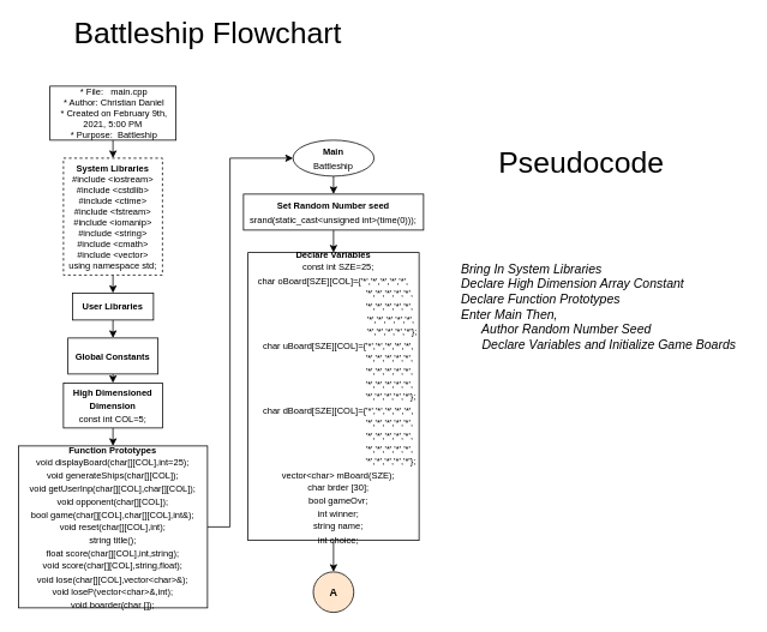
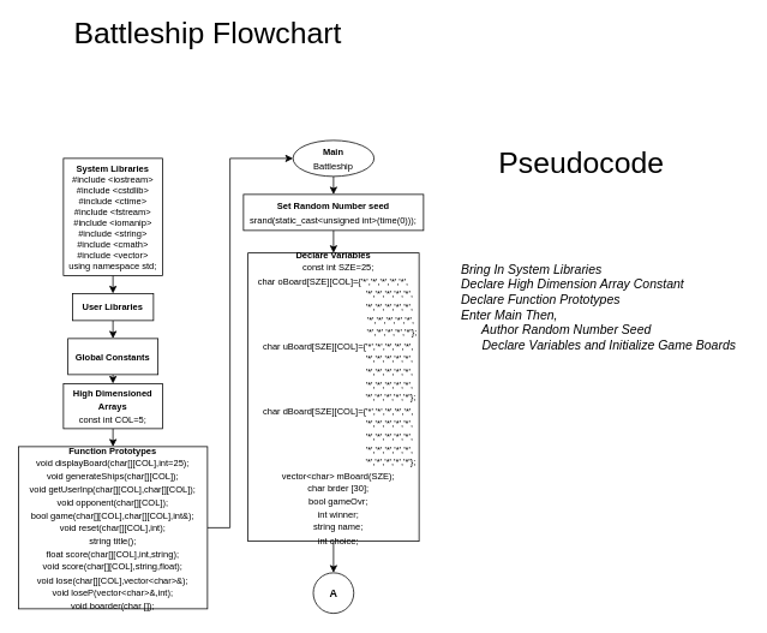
- <mxCell id="3" value="&lt;div style=&quot;font-size: 10px&quot;&gt;&lt;font style=&quot;font-size: 10px&quot;&gt;&amp;nbsp;* File:&amp;nbsp; &amp;nbsp;main.cpp&lt;/font&gt;&lt;/div&gt;&lt;div style=&quot;font-size: 10px&quot;&gt;&lt;font style=&quot;font-size: 10px&quot;&gt;&amp;nbsp;* Author: Christian Daniel&lt;/font&gt;&lt;/div&gt;&lt;div style=&quot;font-size: 10px&quot;&gt;&lt;font style=&quot;font-size: 10px&quot;&gt;&amp;nbsp;* Created on February 9th, 2021, 5:00 PM&lt;/font&gt;&lt;/div&gt;&lt;div style=&quot;font-size: 10px&quot;&gt;&lt;font style=&quot;font-size: 10px&quot;&gt;&amp;nbsp;* Purpose:&amp;nbsp; Battleship&lt;/font&gt;&lt;/div&gt;" style="rounded=0;whiteSpace=wrap;html=1;" vertex="1" parent="1"><mxGeometry x="55" y="95" width="140" height="60" as="geometry" /></mxCell>
- <mxCell id="2" style="edgeStyle=orthogonalEdgeStyle;rounded=0;orthogonalLoop=1;jettySize=auto;html=1;exitX=0.5;exitY=1;exitDx=0;exitDy=0;entryX=0.5;entryY=0;entryDx=0;entryDy=0;" edge="1" parent="1" source="3" target="5"><mxGeometry relative="1" as="geometry" /></mxCell>
- <mxCell id="5" value="&lt;div style=&quot;font-size: 10px&quot;&gt;&lt;div&gt;&lt;b&gt;System Libraries&lt;/b&gt;&lt;/div&gt;&lt;div&gt;#include &amp;lt;iostream&amp;gt;&lt;/div&gt;&lt;div&gt;#include &amp;lt;cstdlib&amp;gt;&lt;/div&gt;&lt;div&gt;#include &amp;lt;ctime&amp;gt;&lt;/div&gt;&lt;div&gt;#include &amp;lt;fstream&amp;gt;&lt;/div&gt;&lt;div&gt;#include &amp;lt;iomanip&amp;gt;&lt;/div&gt;&lt;div&gt;#include &amp;lt;string&amp;gt;&lt;/div&gt;&lt;div&gt;#include &amp;lt;cmath&amp;gt;&lt;/div&gt;&lt;div&gt;#include &amp;lt;vector&amp;gt;&lt;/div&gt;&lt;div&gt;using namespace std;&lt;/div&gt;&lt;/div&gt;" style="rounded=0;whiteSpace=wrap;html=1;dashed=1;" vertex="1" parent="1"><mxGeometry x="70" y="175" width="110" height="130" as="geometry" /></mxCell>
+ <mxCell id="5" value="&lt;div style=&quot;font-size: 10px&quot;&gt;&lt;div&gt;&lt;b&gt;System Libraries&lt;/b&gt;&lt;/div&gt;&lt;div&gt;#include &amp;lt;iostream&amp;gt;&lt;/div&gt;&lt;div&gt;#include &amp;lt;cstdlib&amp;gt;&lt;/div&gt;&lt;div&gt;#include &amp;lt;ctime&amp;gt;&lt;/div&gt;&lt;div&gt;#include &amp;lt;fstream&amp;gt;&lt;/div&gt;&lt;div&gt;#include &amp;lt;iomanip&amp;gt;&lt;/div&gt;&lt;div&gt;#include &amp;lt;string&amp;gt;&lt;/div&gt;&lt;div&gt;#include &amp;lt;cmath&amp;gt;&lt;/div&gt;&lt;div&gt;#include &amp;lt;vector&amp;gt;&lt;/div&gt;&lt;div&gt;using namespace std;&lt;/div&gt;&lt;/div&gt;" style="rounded=0;whiteSpace=wrap;html=1;" vertex="1" parent="1"><mxGeometry x="70" y="175" width="110" height="130" as="geometry" /></mxCell>
- <mxCell id="11" value="&lt;div&gt;&lt;span style=&quot;font-size: 10px&quot;&gt;&lt;b&gt;High Dimensioned Dimension&lt;/b&gt;&lt;/span&gt;&lt;/div&gt;&lt;div&gt;&lt;span style=&quot;font-size: 10px&quot;&gt;const int COL=5;&lt;/span&gt;&lt;br&gt;&lt;/div&gt;" style="rounded=0;whiteSpace=wrap;html=1;" vertex="1" parent="1"><mxGeometry x="70" y="425" width="110" height="50" as="geometry" /></mxCell>
+ <mxCell id="11" value="&lt;div&gt;&lt;span style=&quot;font-size: 10px&quot;&gt;&lt;b&gt;High Dimensioned Arrays&lt;/b&gt;&lt;/span&gt;&lt;/div&gt;&lt;div&gt;&lt;span style=&quot;font-size: 10px&quot;&gt;const int COL=5;&lt;/span&gt;&lt;br&gt;&lt;/div&gt;" style="rounded=0;whiteSpace=wrap;html=1;" vertex="1" parent="1"><mxGeometry x="70" y="425" width="110" height="50" as="geometry" /></mxCell>
- <mxCell id="20" value="&lt;b&gt;A&lt;/b&gt;" style="ellipse;whiteSpace=wrap;html=1;aspect=fixed;fillColor=#ffe6cc;" vertex="1" parent="1"><mxGeometry x="347.5" y="635" width="45" height="45" as="geometry" /></mxCell>
+ <mxCell id="20" value="&lt;b&gt;A&lt;/b&gt;" style="ellipse;whiteSpace=wrap;html=1;aspect=fixed;" vertex="1" parent="1"><mxGeometry x="347.5" y="635" width="45" height="45" as="geometry" /></mxCell>
